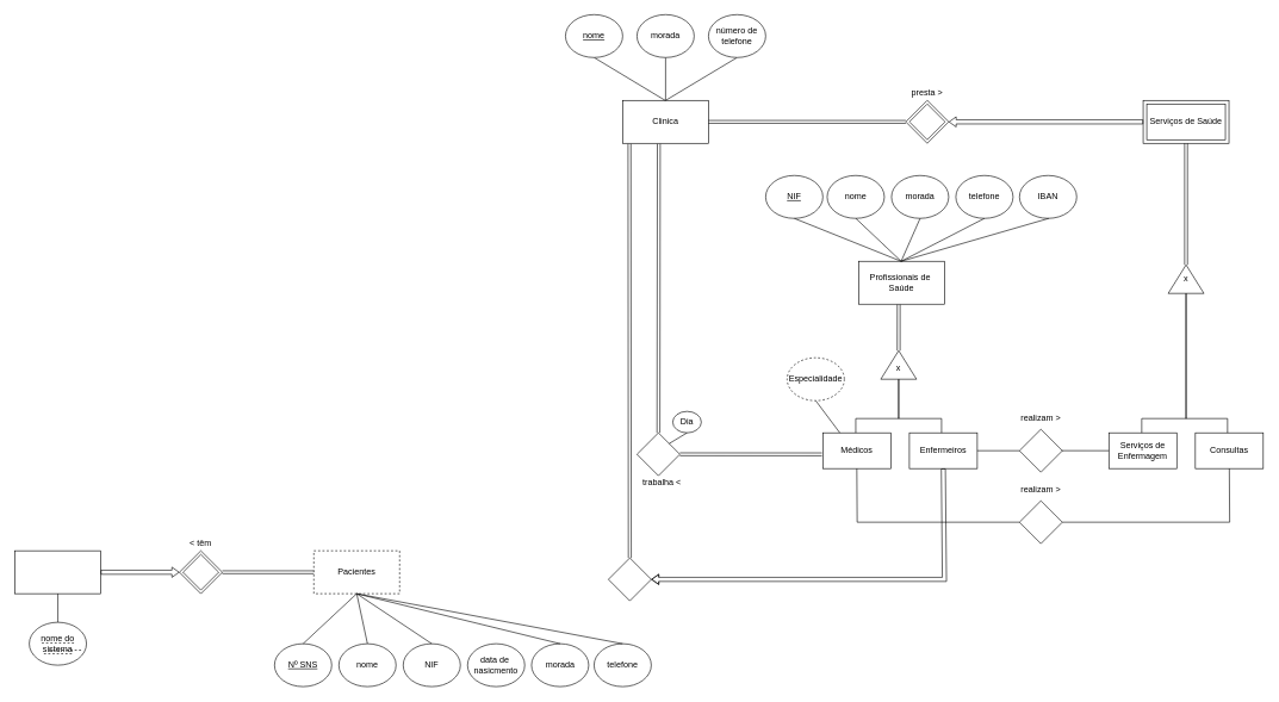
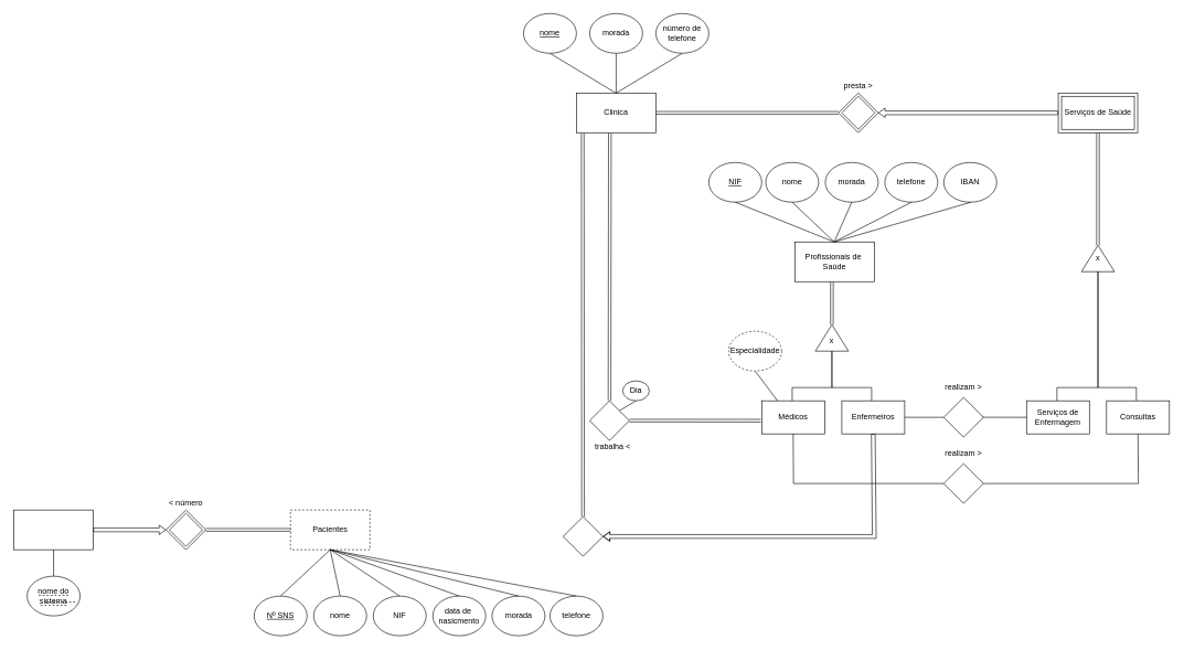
- <mxCell id="53" value="&amp;lt; têm" style="text;strokeColor=none;align=center;fillColor=none;html=1;verticalAlign=middle;whiteSpace=wrap;rounded=0;" parent="1" vertex="1"><mxGeometry x="235" y="745" width="90" height="30" as="geometry" /></mxCell>
+ <mxCell id="53" value="&amp;lt; número" style="text;strokeColor=none;align=center;fillColor=none;html=1;verticalAlign=middle;whiteSpace=wrap;rounded=0;" parent="1" vertex="1"><mxGeometry x="235" y="745" width="90" height="30" as="geometry" /></mxCell>
+ <mxCell id="48" value="" style="endArrow=none;html=1;rounded=0;exitX=0.5;exitY=0;exitDx=0;exitDy=0;entryX=0.5;entryY=1;entryDx=0;entryDy=0;" parent="1" source="43" target="38" edge="1"><mxGeometry width="50" height="50" relative="1" as="geometry"><mxPoint x="453" y="930" as="sourcePoint" /><mxPoint x="528" y="860" as="targetPoint" /></mxGeometry></mxCell>
